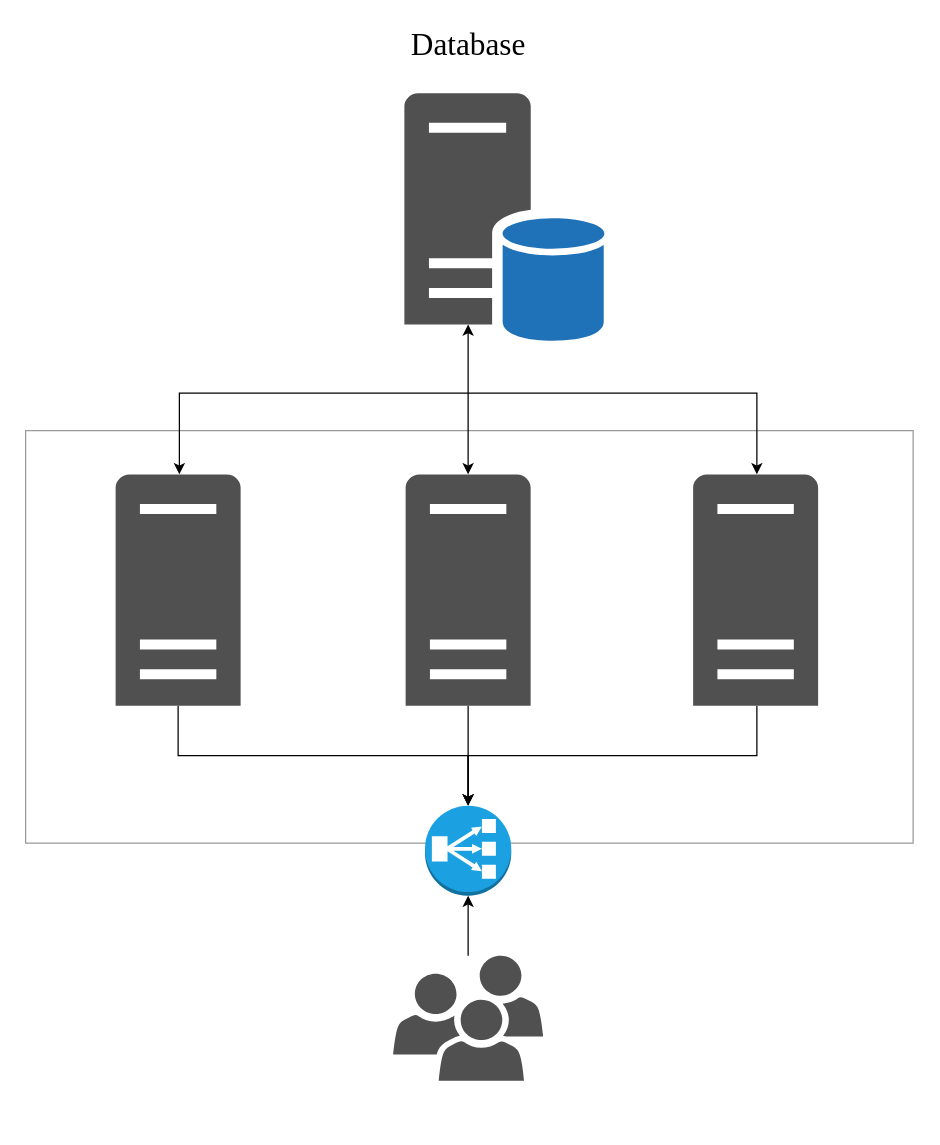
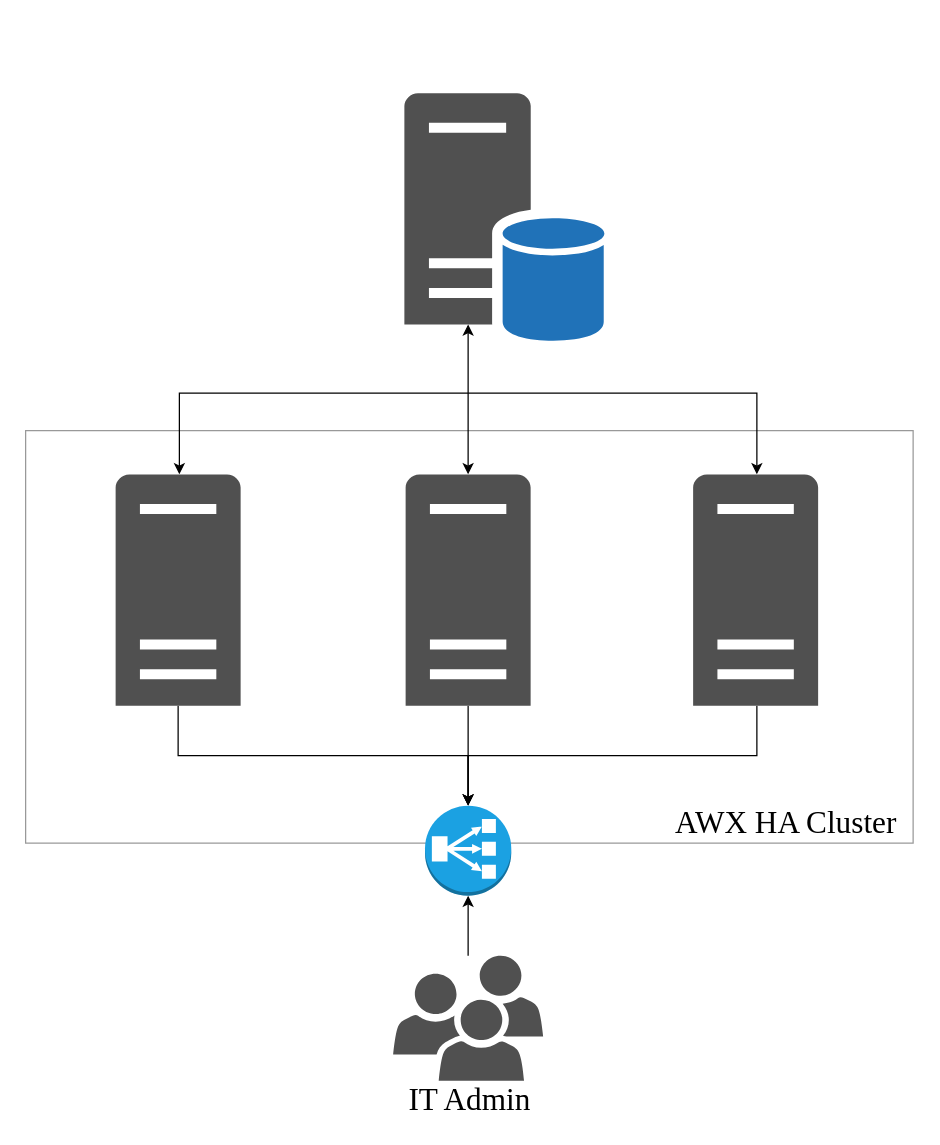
- <mxCell id="27" value="&lt;font face=&quot;Tahoma&quot;&gt;&lt;span style=&quot;font-size: 25px&quot;&gt;Database&lt;br&gt;&lt;/span&gt;&lt;/font&gt;" style="text;html=1;resizable=0;autosize=1;align=center;verticalAlign=middle;points=[];fillColor=none;strokeColor=none;rounded=0;shadow=0;labelBackgroundColor=#FFFFFF;sketch=0;fontColor=#000000;" vertex="1" parent="1"><mxGeometry x="314" y="20" width="120" height="30" as="geometry" /></mxCell>
+ <mxCell id="26" value="&lt;font face=&quot;Tahoma&quot; style=&quot;font-size: 25px&quot;&gt;AWX HA Cluster&lt;/font&gt;" style="text;html=1;resizable=0;autosize=1;align=center;verticalAlign=middle;points=[];fillColor=none;strokeColor=none;rounded=0;shadow=0;labelBackgroundColor=#FFFFFF;sketch=0;fontColor=#000000;" vertex="1" parent="1"><mxGeometry x="533" y="642" width="190" height="30" as="geometry" /></mxCell>
+ <mxCell id="25" value="&lt;font face=&quot;Tahoma&quot; style=&quot;font-size: 25px&quot;&gt;IT Admin&lt;/font&gt;" style="text;html=1;resizable=0;autosize=1;align=center;verticalAlign=middle;points=[];fillColor=none;strokeColor=none;rounded=0;shadow=0;labelBackgroundColor=#FFFFFF;sketch=0;fontColor=#000000;" vertex="1" parent="1"><mxGeometry x="315" y="864" width="120" height="30" as="geometry" /></mxCell>
